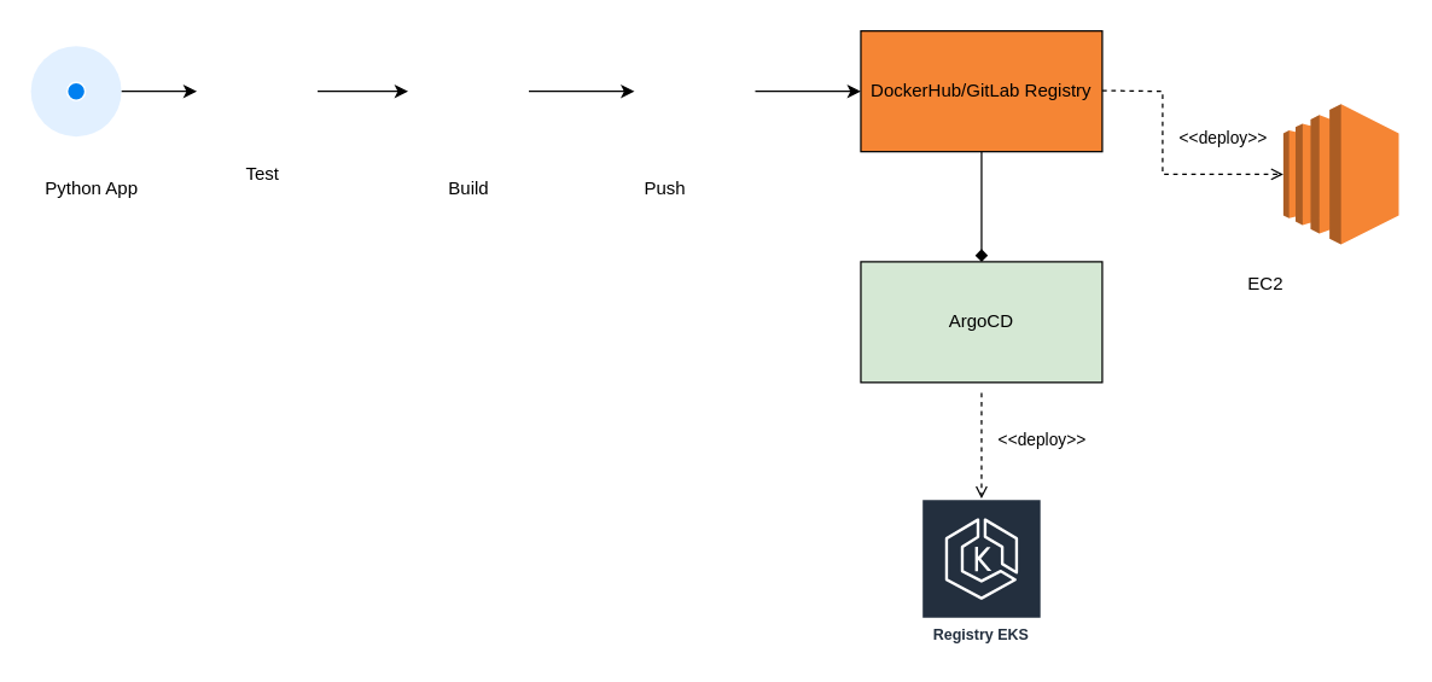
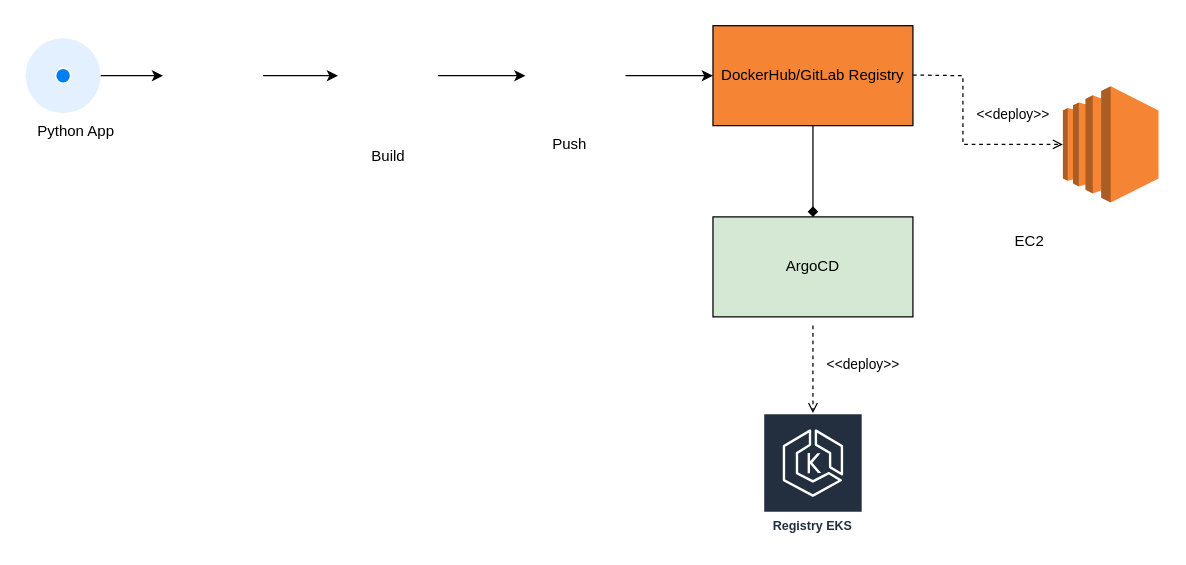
- <mxCell id="14" value="&lt;span style=&quot;text-wrap-mode: wrap;&quot;&gt;Test&amp;nbsp;&lt;/span&gt;" style="text;html=1;align=center;verticalAlign=middle;resizable=0;points=[];autosize=1;strokeColor=none;fillColor=none;" vertex="1" parent="1"><mxGeometry x="150" y="100" width="50" height="30" as="geometry" /></mxCell>
- <mxCell id="6" value="Python App" style="text;html=1;align=center;verticalAlign=middle;resizable=0;points=[];autosize=1;strokeColor=none;fillColor=none;" vertex="1" parent="1"><mxGeometry x="20" y="110" width="80" height="30" as="geometry" /></mxCell>
+ <mxCell id="6" value="Python App" style="text;html=1;align=center;verticalAlign=middle;resizable=0;points=[];autosize=1;strokeColor=none;fillColor=none;" vertex="1" parent="1"><mxGeometry x="20" y="90" width="80" height="30" as="geometry" /></mxCell>
- <mxCell id="17" value="Push" style="text;html=1;align=center;verticalAlign=middle;resizable=0;points=[];autosize=1;strokeColor=none;fillColor=none;" vertex="1" parent="1"><mxGeometry x="415" y="110" width="50" height="30" as="geometry" /></mxCell>
+ <mxCell id="17" value="Push" style="text;html=1;align=center;verticalAlign=middle;resizable=0;points=[];autosize=1;strokeColor=none;fillColor=none;" vertex="1" parent="1"><mxGeometry x="430" y="100" width="50" height="30" as="geometry" /></mxCell>
- <mxCell id="5" value="EC2" style="text;html=1;align=center;verticalAlign=middle;resizable=0;points=[];autosize=1;strokeColor=none;fillColor=none;" vertex="1" parent="1"><mxGeometry x="813.25" y="173" width="50" height="30" as="geometry" /></mxCell>
+ <mxCell id="5" value="EC2" style="text;html=1;align=center;verticalAlign=middle;resizable=0;points=[];autosize=1;strokeColor=none;fillColor=none;" vertex="1" parent="1"><mxGeometry x="798.25" y="178" width="50" height="30" as="geometry" /></mxCell>
